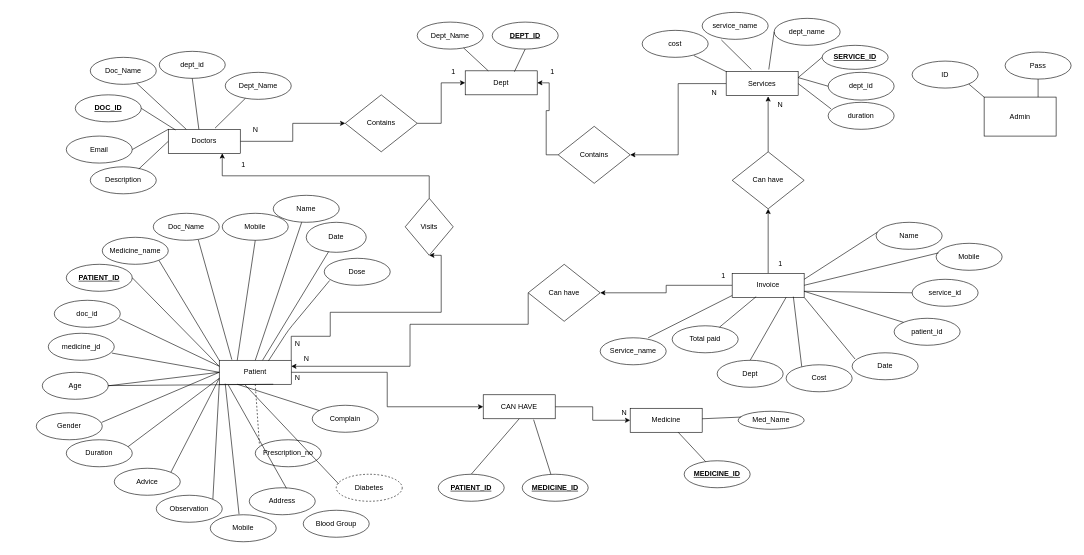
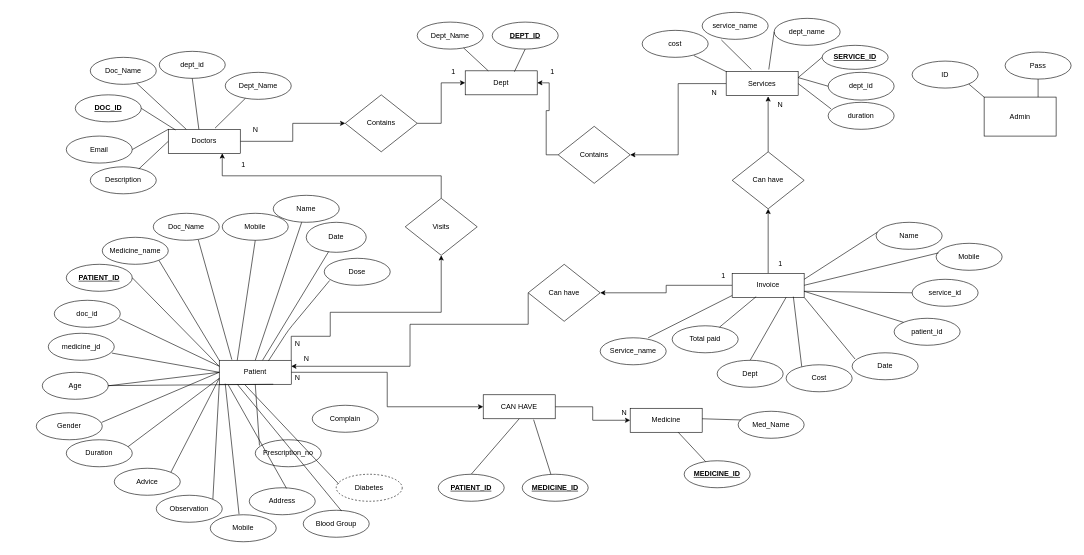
- <mxCell id="86" value="Visits" style="rhombus;whiteSpace=wrap;html=1;labelBackgroundColor=none;gradientColor=none;" parent="1" vertex="1"><mxGeometry x="675" y="330" width="80" height="95" as="geometry" /></mxCell>
+ <mxCell id="86" value="Visits" style="rhombus;whiteSpace=wrap;html=1;labelBackgroundColor=none;gradientColor=none;" parent="1" vertex="1"><mxGeometry x="675" y="330" width="120" height="95" as="geometry" /></mxCell>
- <mxCell id="110" value="" style="endArrow=none;html=1;exitX=0.25;exitY=1;exitDx=0;exitDy=0;" parent="1" source="23" target="37" edge="1"><mxGeometry width="50" height="50" relative="1" as="geometry"><mxPoint x="390" y="651" as="sourcePoint" /><mxPoint x="307.04" y="835.99" as="targetPoint" /></mxGeometry></mxCell>
+ <mxCell id="110" value="" style="endArrow=none;html=1;entryX=0.582;entryY=0.033;entryDx=0;entryDy=0;exitX=0.25;exitY=1;exitDx=0;exitDy=0;entryPerimeter=0;" parent="1" source="23" target="34" edge="1"><mxGeometry width="50" height="50" relative="1" as="geometry"><mxPoint x="390" y="651" as="sourcePoint" /><mxPoint x="307.04" y="835.99" as="targetPoint" /></mxGeometry></mxCell>
- <mxCell id="112" value="" style="endArrow=none;html=1;entryX=0.064;entryY=0.211;entryDx=0;entryDy=0;exitX=0.5;exitY=1;exitDx=0;exitDy=0;entryPerimeter=0;dashed=1;" parent="1" source="23" target="36" edge="1"><mxGeometry width="50" height="50" relative="1" as="geometry"><mxPoint x="417.96" y="651" as="sourcePoint" /><mxPoint x="482.04" y="807.02" as="targetPoint" /></mxGeometry></mxCell>
+ <mxCell id="112" value="" style="endArrow=none;html=1;entryX=0.064;entryY=0.211;entryDx=0;entryDy=0;exitX=0.5;exitY=1;exitDx=0;exitDy=0;entryPerimeter=0;" parent="1" source="23" target="36" edge="1"><mxGeometry width="50" height="50" relative="1" as="geometry"><mxPoint x="417.96" y="651" as="sourcePoint" /><mxPoint x="482.04" y="807.02" as="targetPoint" /></mxGeometry></mxCell>
- <mxCell id="51" value="Med_Name" style="ellipse;whiteSpace=wrap;html=1;labelBackgroundColor=none;gradientColor=none;" parent="1" vertex="1"><mxGeometry x="1230" y="685" width="110" height="30" as="geometry" /></mxCell>
+ <mxCell id="51" value="Med_Name" style="ellipse;whiteSpace=wrap;html=1;labelBackgroundColor=none;gradientColor=none;" parent="1" vertex="1"><mxGeometry x="1230" y="685" width="110" height="45" as="geometry" /></mxCell>
